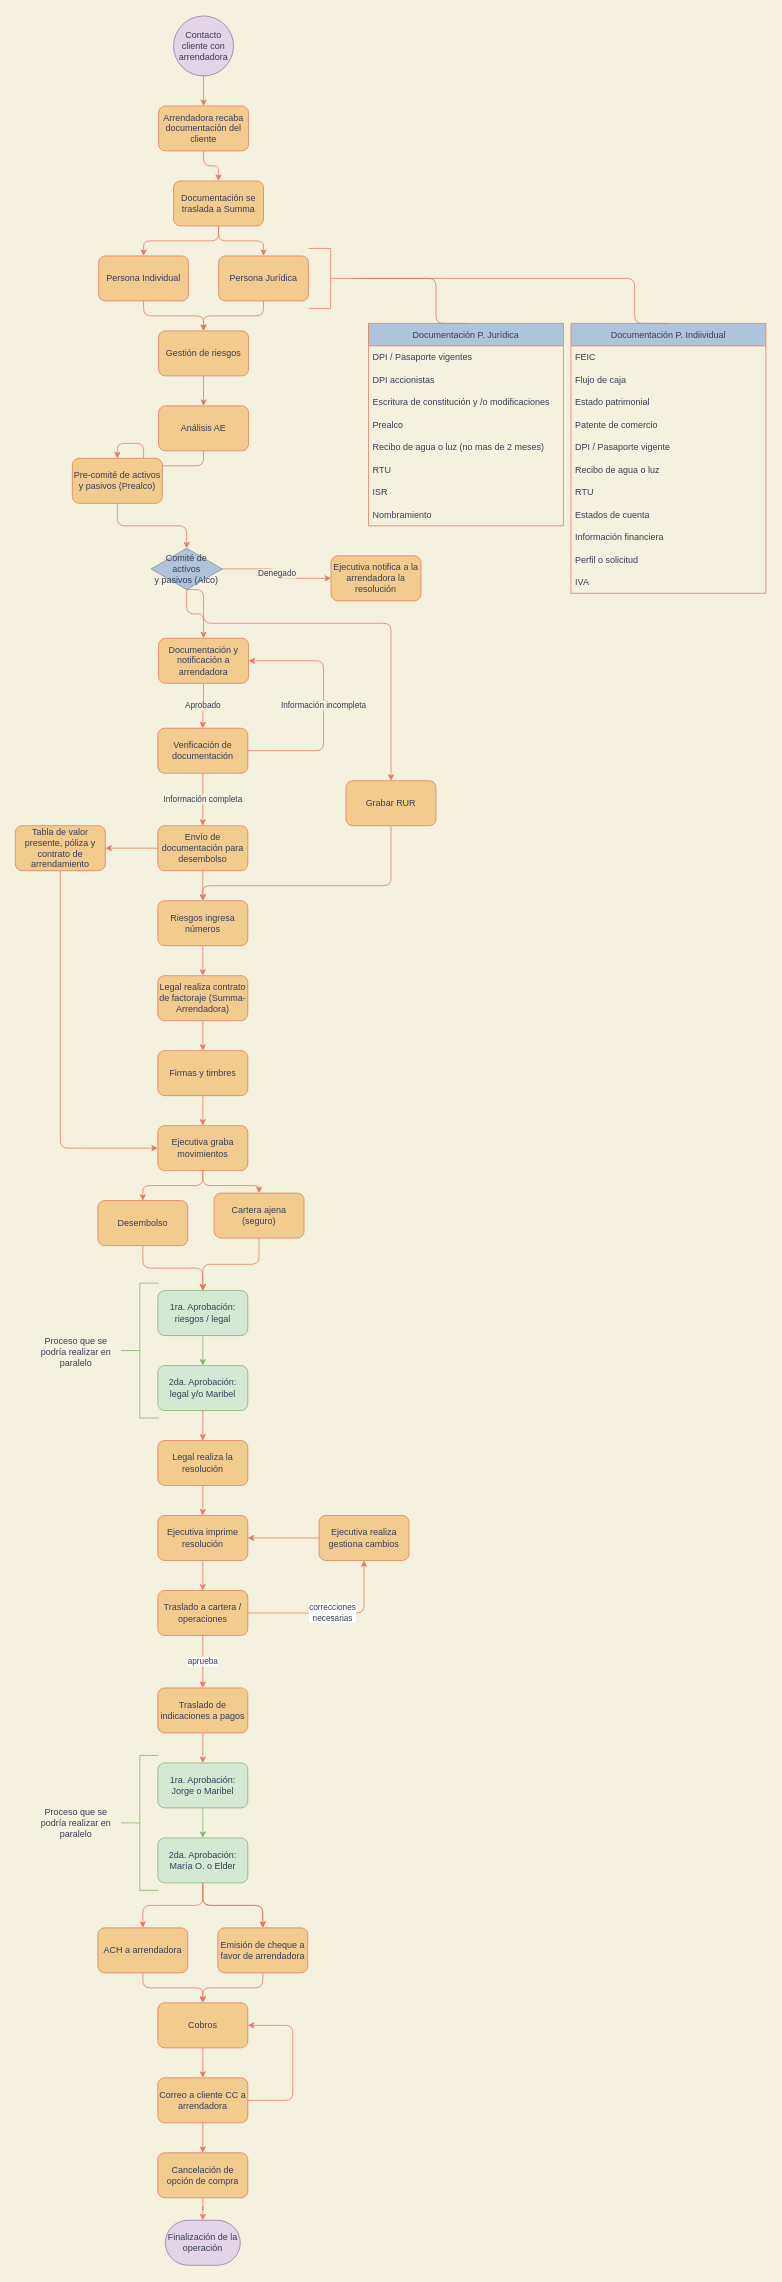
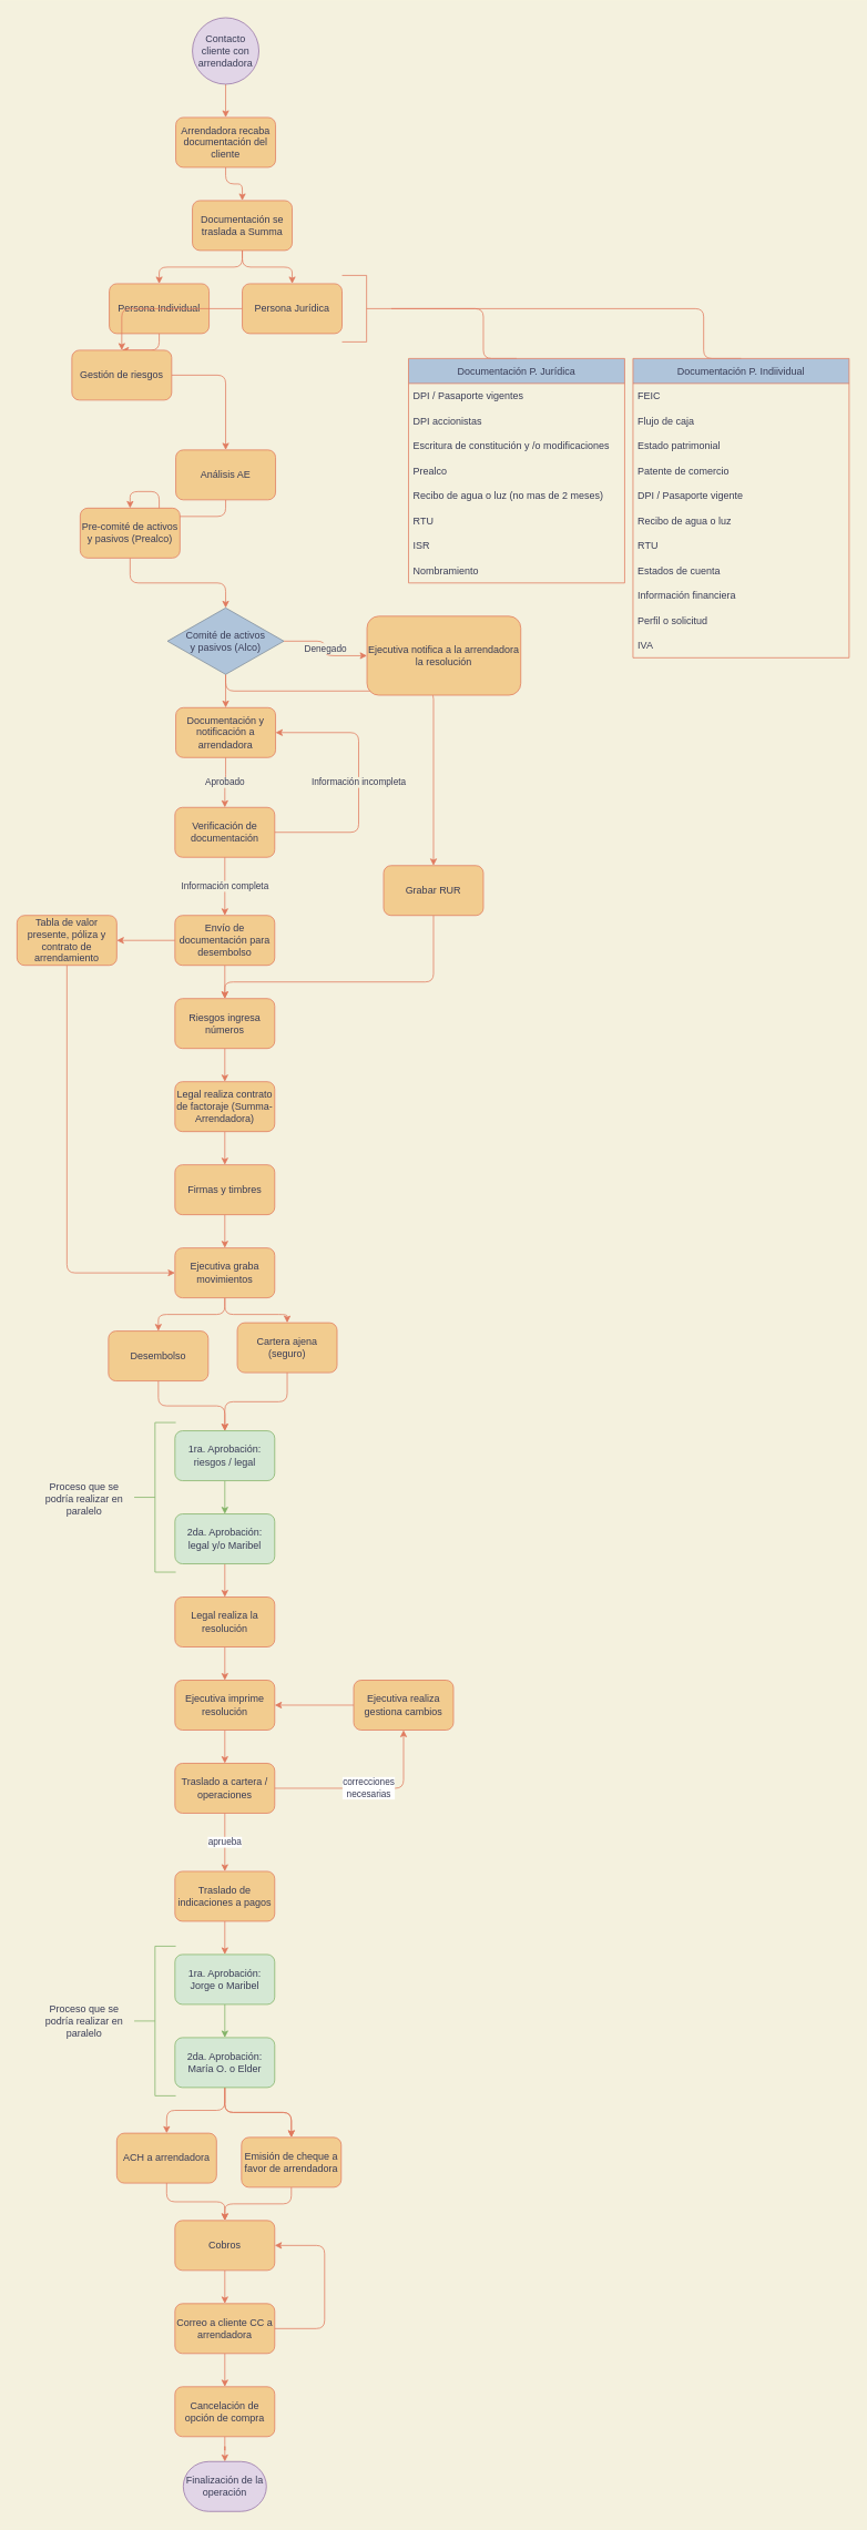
- <mxCell id="12" value="Gestión de riesgos" style="whiteSpace=wrap;html=1;fillColor=#F2CC8F;strokeColor=#E07A5F;fontColor=#393C56;rounded=1;" parent="1" vertex="1"><mxGeometry x="211" y="440" width="120" height="60" as="geometry" /></mxCell>
+ <mxCell id="12" value="Gestión de riesgos" style="whiteSpace=wrap;html=1;fillColor=#F2CC8F;strokeColor=#E07A5F;fontColor=#393C56;rounded=1;" parent="1" vertex="1"><mxGeometry x="86" y="420" width="120" height="60" as="geometry" /></mxCell>
- <mxCell id="85" value="Comité de activos &lt;br&gt;y pasivos (Alco)" style="rhombus;whiteSpace=wrap;html=1;sketch=0;strokeColor=#7E8C9A;fillColor=#AFC4DA;fontColor=#393C56;" parent="1" vertex="1"><mxGeometry x="201" y="730" width="95" height="55" as="geometry" /></mxCell>
+ <mxCell id="85" value="Comité de activos &lt;br&gt;y pasivos (Alco)" style="rhombus;whiteSpace=wrap;html=1;sketch=0;strokeColor=#7E8C9A;fillColor=#AFC4DA;fontColor=#393C56;" parent="1" vertex="1"><mxGeometry x="201" y="730" width="140" height="80" as="geometry" /></mxCell>
- <mxCell id="30" value="Ejecutiva notifica a la arrendadora la resolución" style="whiteSpace=wrap;html=1;fillColor=#F2CC8F;strokeColor=#E07A5F;fontColor=#393C56;rounded=1;" parent="1" vertex="1"><mxGeometry x="441" y="740" width="120" height="60" as="geometry" /></mxCell>
+ <mxCell id="30" value="Ejecutiva notifica a la arrendadora la resolución" style="whiteSpace=wrap;html=1;fillColor=#F2CC8F;strokeColor=#E07A5F;fontColor=#393C56;rounded=1;" parent="1" vertex="1"><mxGeometry x="441" y="740" width="185" height="95" as="geometry" /></mxCell>
- <mxCell id="70" value="ACH a arrendadora" style="whiteSpace=wrap;html=1;fillColor=#F2CC8F;strokeColor=#E07A5F;fontColor=#393C56;rounded=1;" parent="1" vertex="1"><mxGeometry x="130" y="2570" width="120" height="60" as="geometry" /></mxCell>
+ <mxCell id="70" value="ACH a arrendadora" style="whiteSpace=wrap;html=1;fillColor=#F2CC8F;strokeColor=#E07A5F;fontColor=#393C56;rounded=1;" parent="1" vertex="1"><mxGeometry x="140" y="2565" width="120" height="60" as="geometry" /></mxCell>
